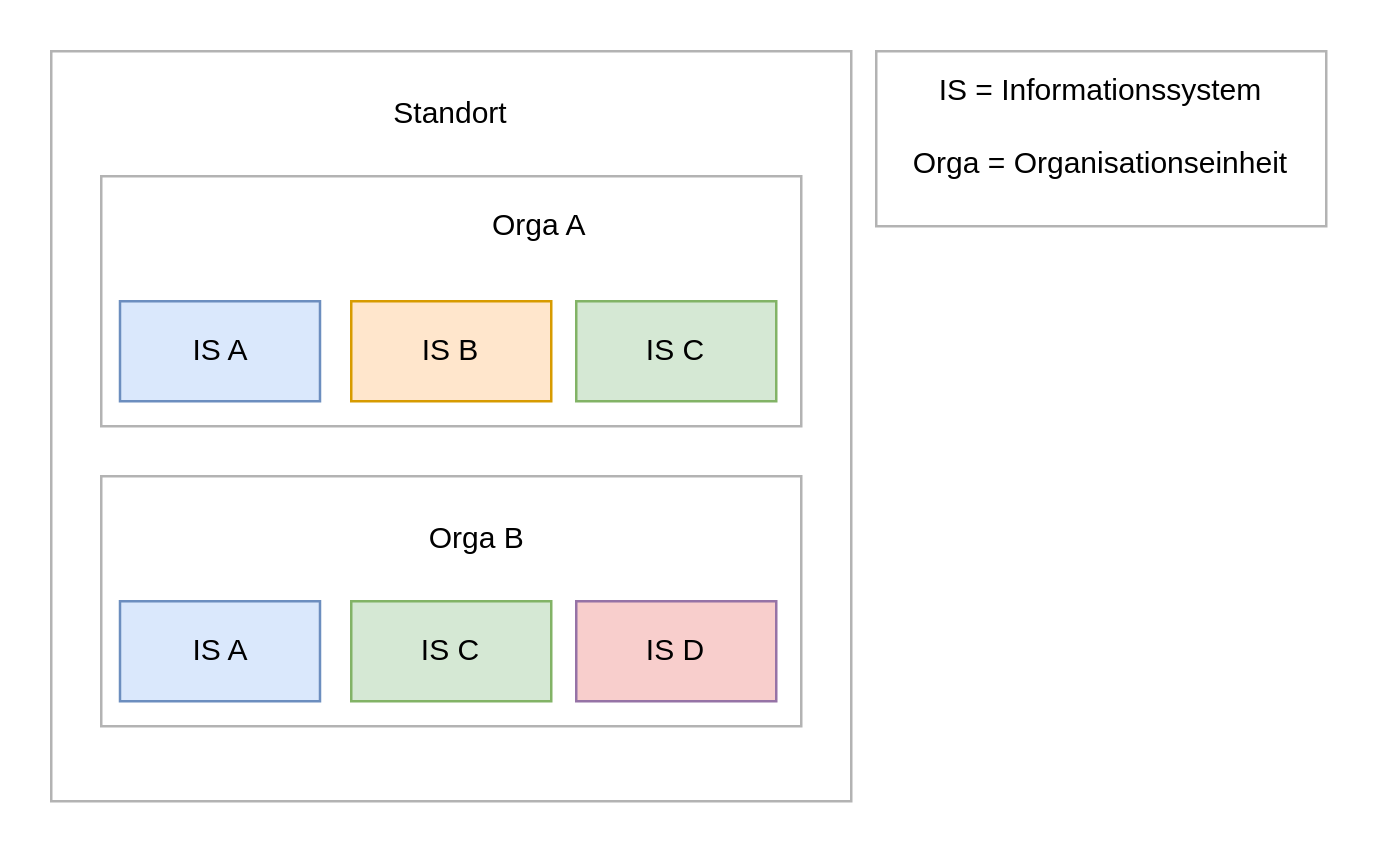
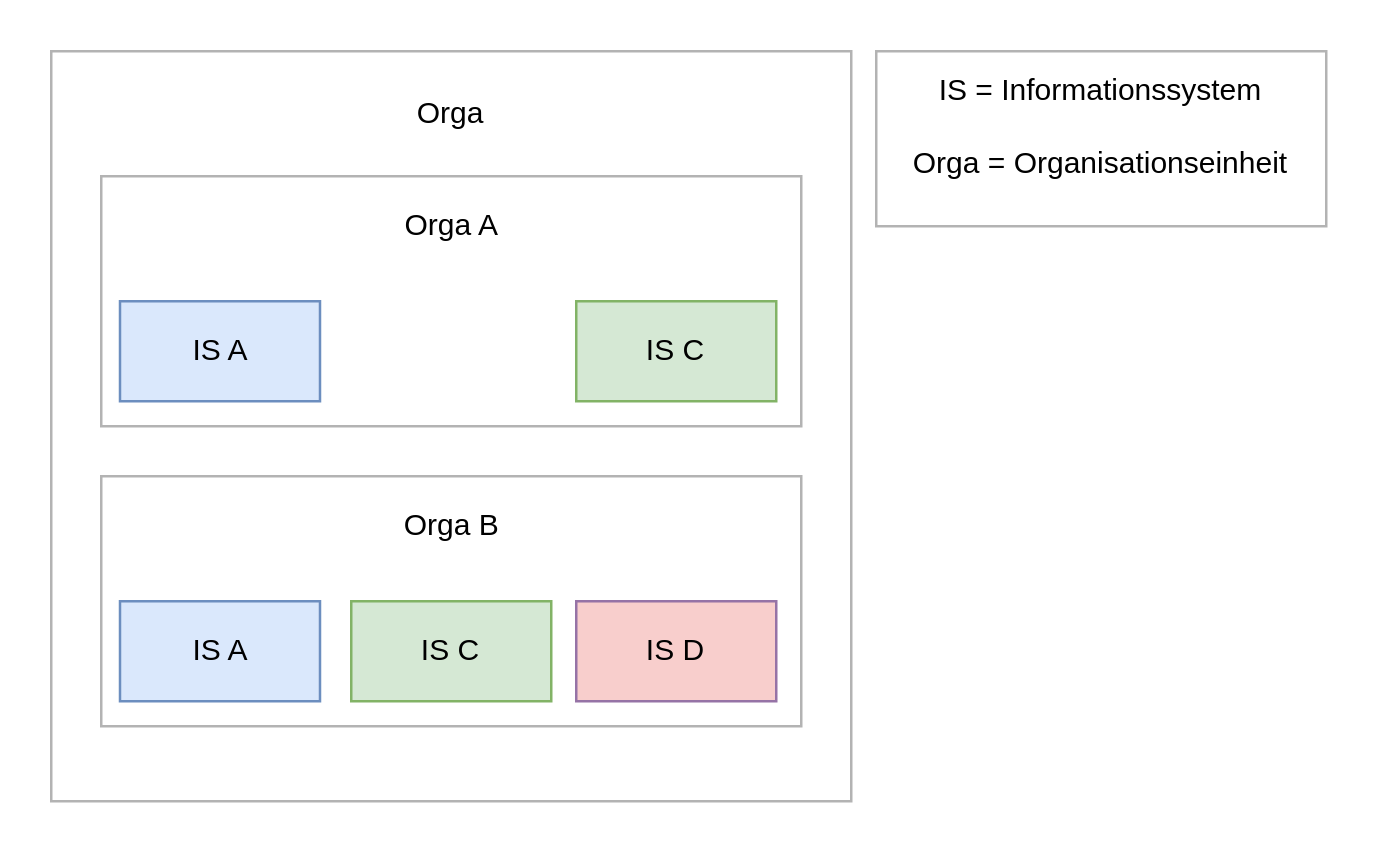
- <mxCell id="3" value="Standort" style="text;html=1;strokeColor=none;fillColor=none;align=center;verticalAlign=middle;whiteSpace=wrap;rounded=0;" vertex="1" parent="1"><mxGeometry x="135" y="30" width="90" height="30" as="geometry" /></mxCell>
+ <mxCell id="3" value="Orga" style="text;html=1;strokeColor=none;fillColor=none;align=center;verticalAlign=middle;whiteSpace=wrap;rounded=0;" vertex="1" parent="1"><mxGeometry x="135" y="30" width="90" height="30" as="geometry" /></mxCell>
- <mxCell id="5" value="Orga A" style="text;html=1;strokeColor=none;fillColor=none;align=center;verticalAlign=middle;whiteSpace=wrap;rounded=0;" vertex="1" parent="1"><mxGeometry x="187.5" y="80" width="55" height="20" as="geometry" /></mxCell>
+ <mxCell id="5" value="Orga A" style="text;html=1;strokeColor=none;fillColor=none;align=center;verticalAlign=middle;whiteSpace=wrap;rounded=0;" vertex="1" parent="1"><mxGeometry x="152.5" y="80" width="55" height="20" as="geometry" /></mxCell>
- <mxCell id="7" value="IS B" style="rounded=0;whiteSpace=wrap;html=1;fillColor=#ffe6cc;strokeColor=#d79b00;" vertex="1" parent="1"><mxGeometry x="140" y="120" width="80" height="40" as="geometry" /></mxCell>
- <mxCell id="10" value="Orga B" style="text;html=1;strokeColor=none;fillColor=none;align=center;verticalAlign=middle;whiteSpace=wrap;rounded=0;" vertex="1" parent="1"><mxGeometry x="162.5" y="205" width="55" height="20" as="geometry" /></mxCell>
+ <mxCell id="10" value="Orga B" style="text;html=1;strokeColor=none;fillColor=none;align=center;verticalAlign=middle;whiteSpace=wrap;rounded=0;" vertex="1" parent="1"><mxGeometry x="152.5" y="200" width="55" height="20" as="geometry" /></mxCell>
